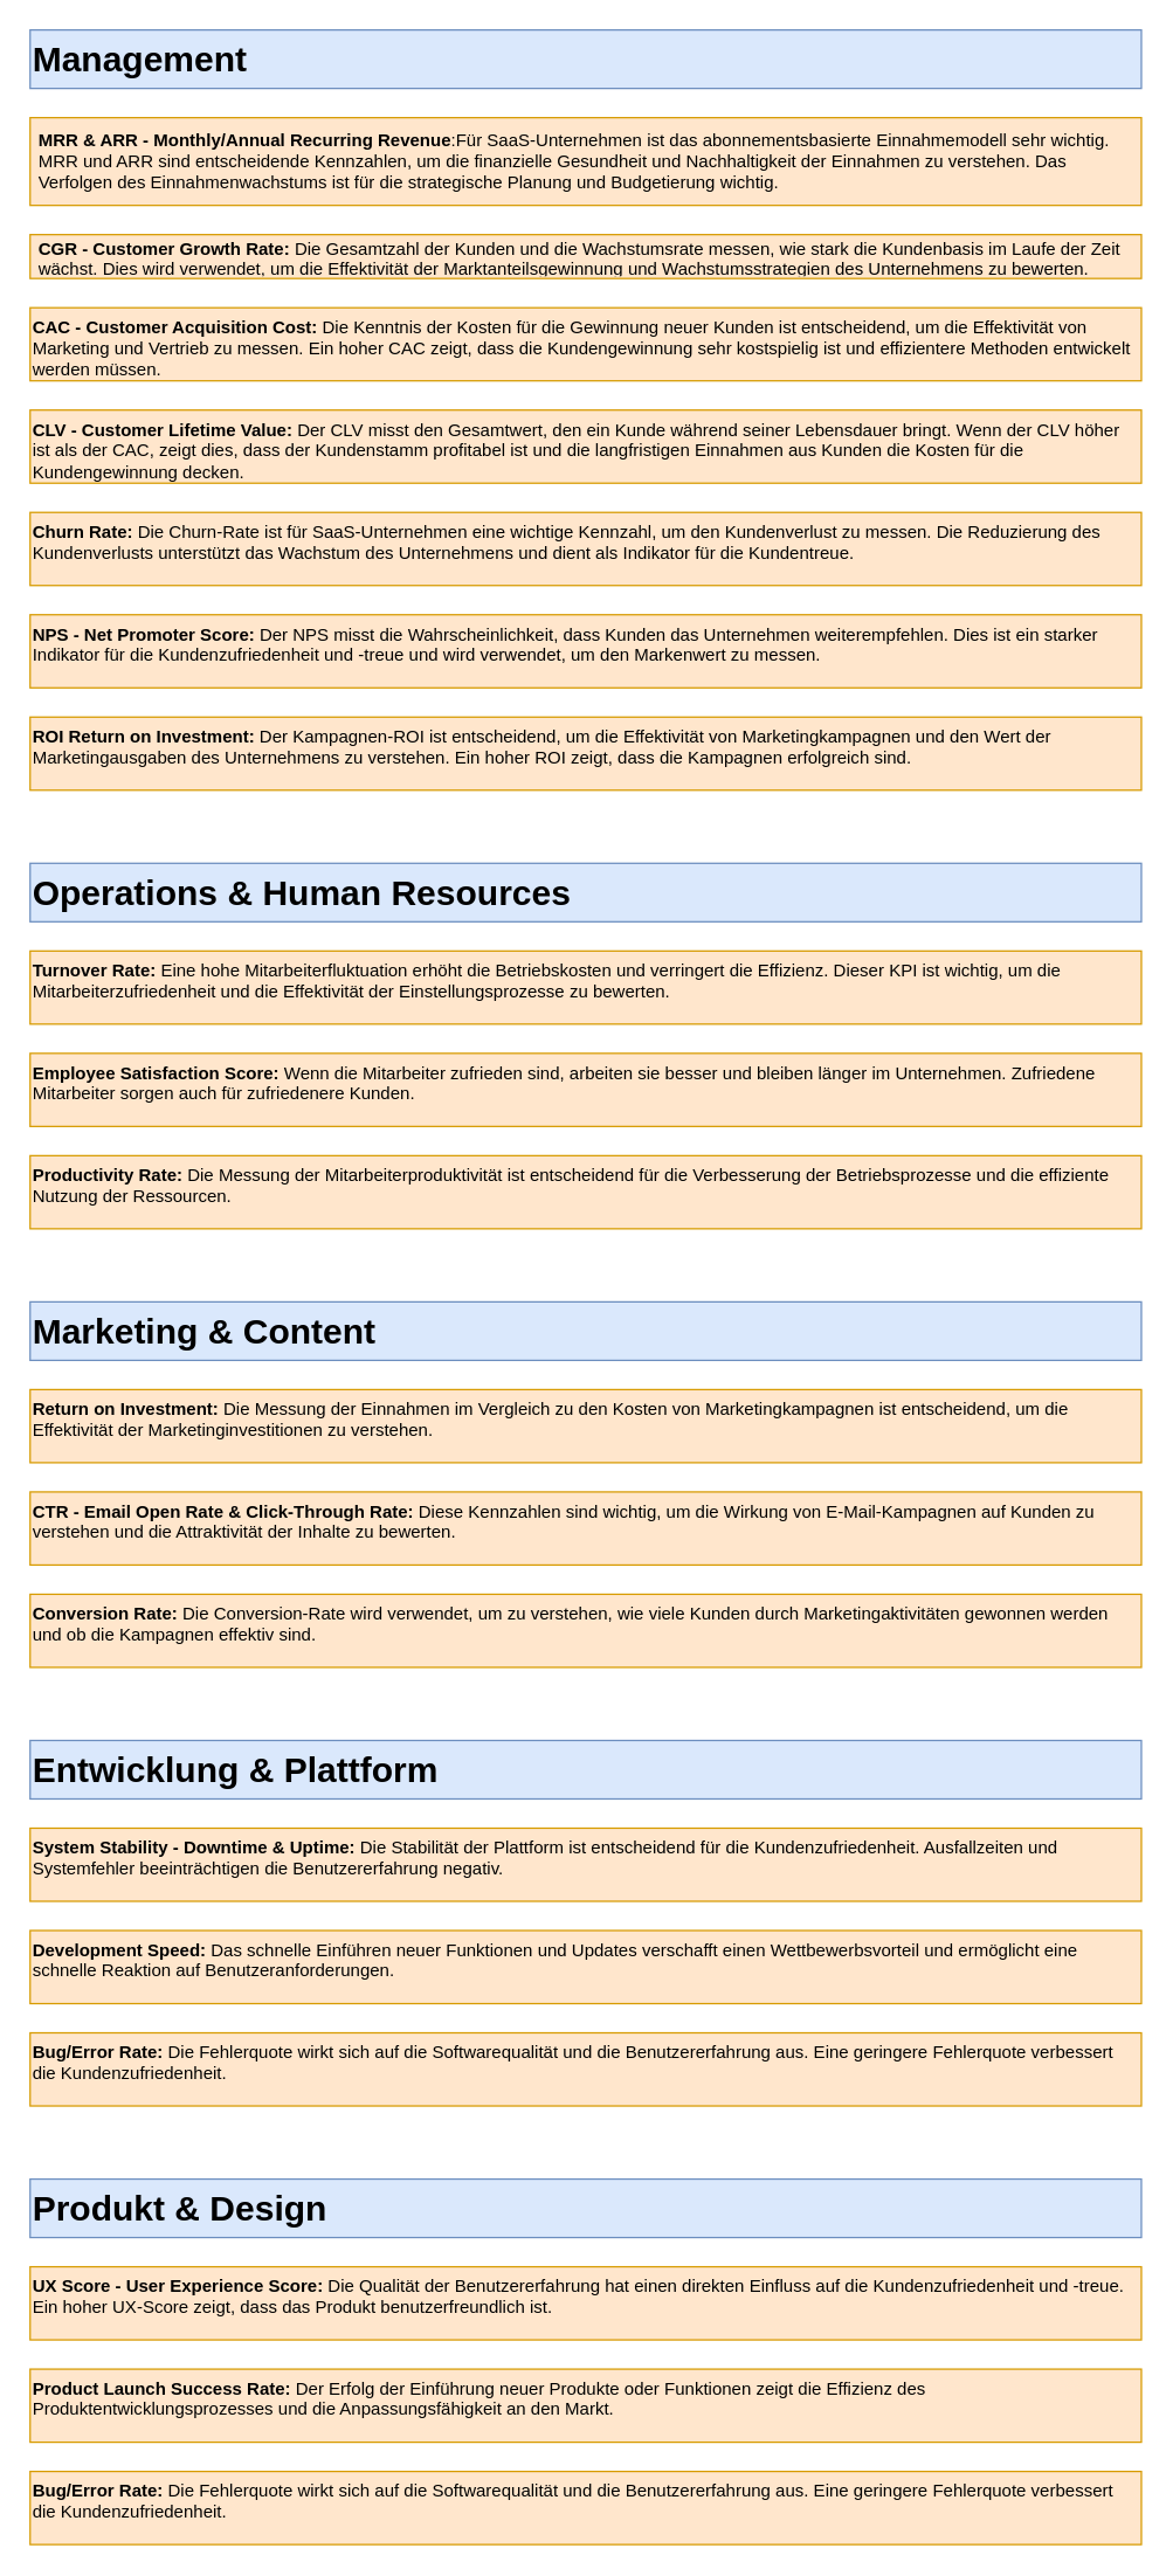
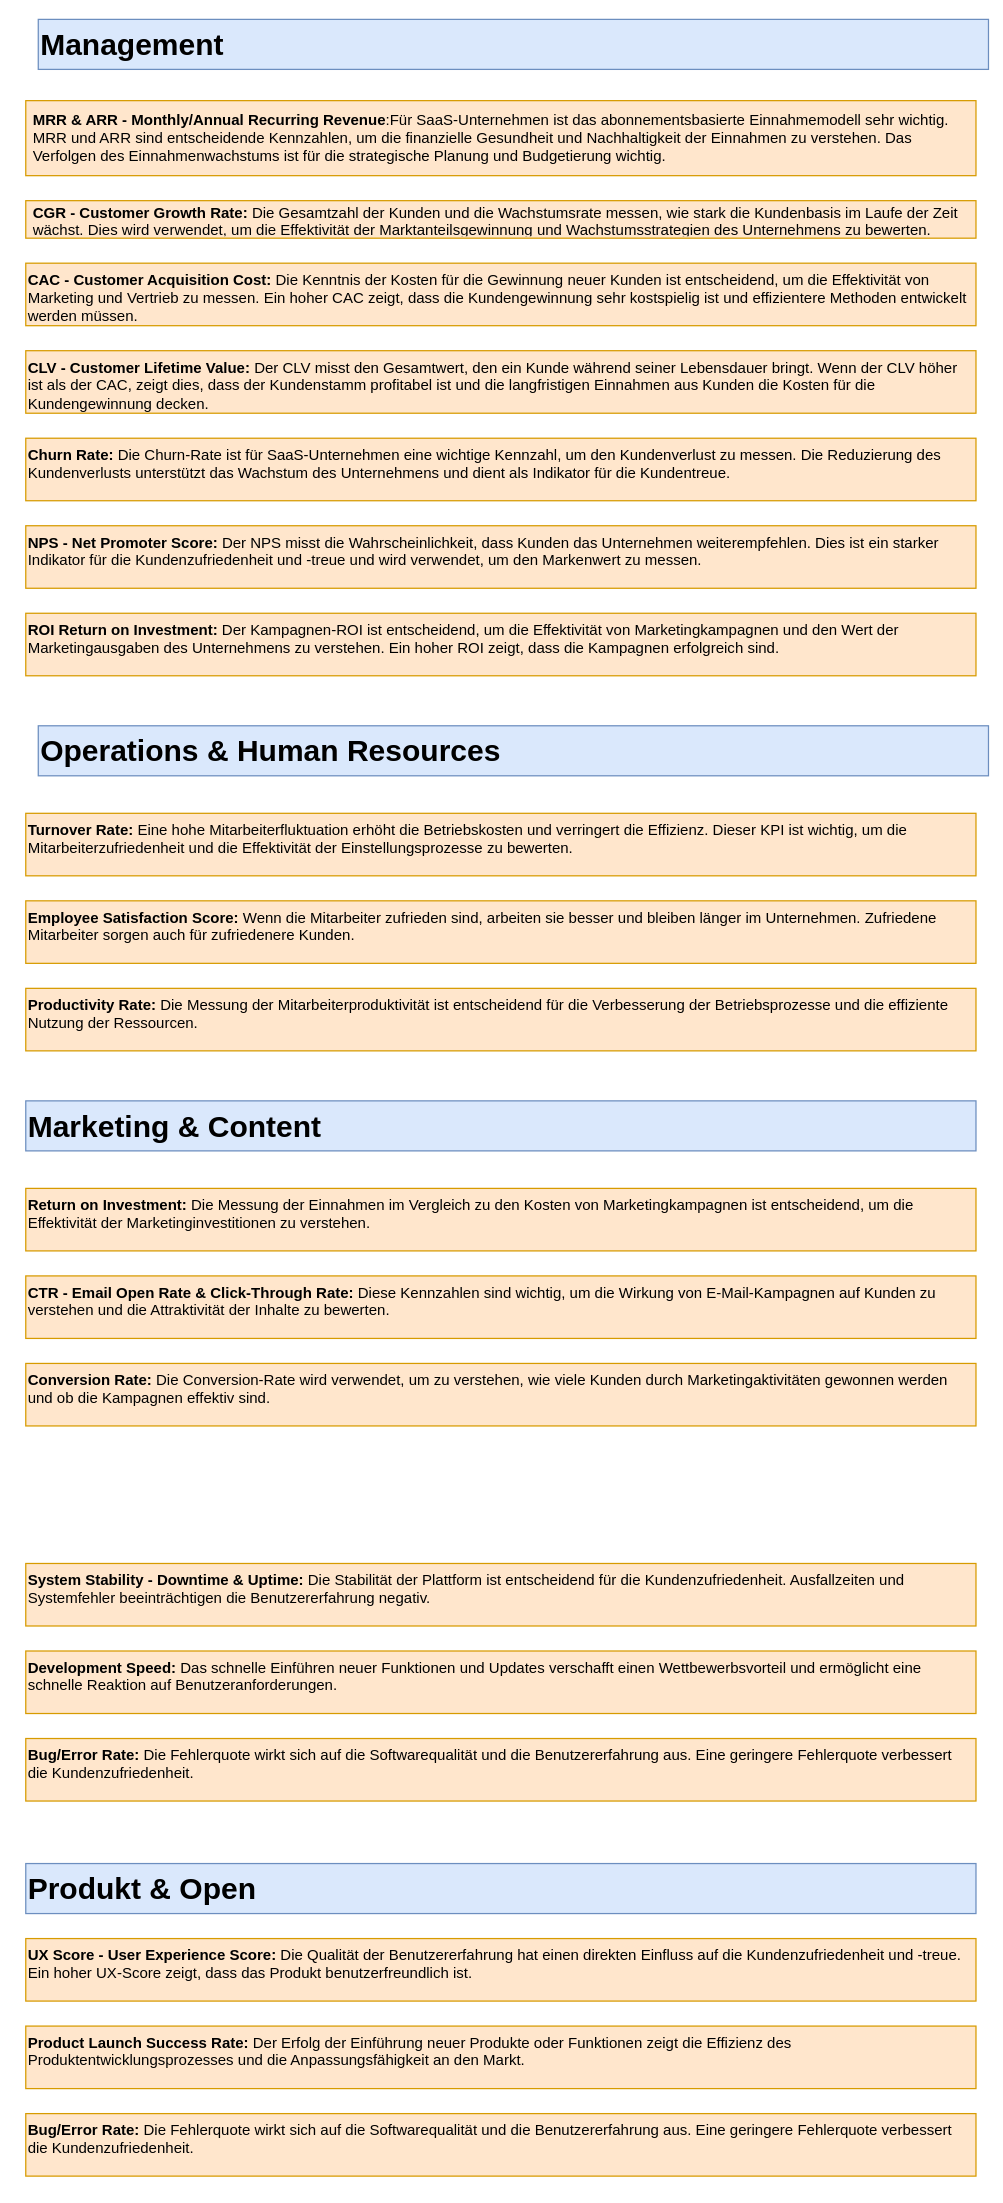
- <mxCell id="2" value="&lt;div style=&quot;&quot;&gt;&lt;span style=&quot;background-color: initial;&quot;&gt;&lt;font style=&quot;font-size: 24px;&quot;&gt;&lt;b style=&quot;&quot;&gt;Management&lt;/b&gt;&lt;/font&gt;&lt;/span&gt;&lt;/div&gt;" style="text;whiteSpace=wrap;html=1;fillColor=#dae8fc;strokeColor=#6c8ebf;align=left;" parent="1" vertex="1"><mxGeometry x="20" y="20" width="760" height="40" as="geometry" /></mxCell>
+ <mxCell id="2" value="&lt;div style=&quot;&quot;&gt;&lt;span style=&quot;background-color: initial;&quot;&gt;&lt;font style=&quot;font-size: 24px;&quot;&gt;&lt;b style=&quot;&quot;&gt;Management&lt;/b&gt;&lt;/font&gt;&lt;/span&gt;&lt;/div&gt;" style="text;whiteSpace=wrap;html=1;fillColor=#dae8fc;strokeColor=#6c8ebf;align=left;" parent="1" vertex="1"><mxGeometry x="30" y="15" width="760" height="40" as="geometry" /></mxCell>
- <mxCell id="10" value="&lt;div style=&quot;&quot;&gt;&lt;div&gt;&lt;b&gt;&lt;font style=&quot;font-size: 24px;&quot;&gt;Operations &amp;amp;&amp;nbsp;Human Resources&lt;/font&gt;&lt;/b&gt;&lt;/div&gt;&lt;div&gt;&lt;b&gt;&lt;br&gt;&lt;/b&gt;&lt;/div&gt;&lt;div&gt;&lt;ul&gt;&lt;/ul&gt;&lt;/div&gt;&lt;/div&gt;" style="text;whiteSpace=wrap;html=1;fillColor=#dae8fc;strokeColor=#6c8ebf;align=left;" vertex="1" parent="1"><mxGeometry x="20" y="590" width="760" height="40" as="geometry" /></mxCell>
+ <mxCell id="10" value="&lt;div style=&quot;&quot;&gt;&lt;div&gt;&lt;b&gt;&lt;font style=&quot;font-size: 24px;&quot;&gt;Operations &amp;amp;&amp;nbsp;Human Resources&lt;/font&gt;&lt;/b&gt;&lt;/div&gt;&lt;div&gt;&lt;b&gt;&lt;br&gt;&lt;/b&gt;&lt;/div&gt;&lt;div&gt;&lt;ul&gt;&lt;/ul&gt;&lt;/div&gt;&lt;/div&gt;" style="text;whiteSpace=wrap;html=1;fillColor=#dae8fc;strokeColor=#6c8ebf;align=left;" vertex="1" parent="1"><mxGeometry x="30" y="580" width="760" height="40" as="geometry" /></mxCell>
- <mxCell id="14" value="&lt;div style=&quot;&quot;&gt;&lt;div&gt;&lt;span style=&quot;background-color: initial;&quot;&gt;&lt;font style=&quot;font-size: 24px;&quot;&gt;&lt;b&gt;Marketing &amp;amp; Content&lt;/b&gt;&lt;/font&gt;&lt;/span&gt;&lt;/div&gt;&lt;div&gt;&lt;b&gt;&lt;br&gt;&lt;/b&gt;&lt;/div&gt;&lt;div&gt;&lt;ul&gt;&lt;/ul&gt;&lt;/div&gt;&lt;/div&gt;" style="text;whiteSpace=wrap;html=1;fillColor=#dae8fc;strokeColor=#6c8ebf;align=left;" vertex="1" parent="1"><mxGeometry x="20" y="890" width="760" height="40" as="geometry" /></mxCell>
+ <mxCell id="14" value="&lt;div style=&quot;&quot;&gt;&lt;div&gt;&lt;span style=&quot;background-color: initial;&quot;&gt;&lt;font style=&quot;font-size: 24px;&quot;&gt;&lt;b&gt;Marketing &amp;amp; Content&lt;/b&gt;&lt;/font&gt;&lt;/span&gt;&lt;/div&gt;&lt;div&gt;&lt;b&gt;&lt;br&gt;&lt;/b&gt;&lt;/div&gt;&lt;div&gt;&lt;ul&gt;&lt;/ul&gt;&lt;/div&gt;&lt;/div&gt;" style="text;whiteSpace=wrap;html=1;fillColor=#dae8fc;strokeColor=#6c8ebf;align=left;" vertex="1" parent="1"><mxGeometry x="20" y="880" width="760" height="40" as="geometry" /></mxCell>
- <mxCell id="18" value="&lt;div style=&quot;&quot;&gt;&lt;div&gt;&lt;b&gt;&lt;font style=&quot;font-size: 24px;&quot;&gt;Entwicklung &amp;amp; Plattform&lt;/font&gt;&lt;/b&gt;&lt;/div&gt;&lt;div&gt;&lt;ul&gt;&lt;/ul&gt;&lt;/div&gt;&lt;/div&gt;" style="text;whiteSpace=wrap;html=1;fillColor=#dae8fc;strokeColor=#6c8ebf;align=left;" vertex="1" parent="1"><mxGeometry x="20" y="1190" width="760" height="40" as="geometry" /></mxCell>
- <mxCell id="22" value="&lt;div style=&quot;&quot;&gt;&lt;div&gt;&lt;b&gt;&lt;font style=&quot;font-size: 24px;&quot;&gt;Produkt &amp;amp; Design&lt;/font&gt;&lt;/b&gt;&lt;/div&gt;&lt;div&gt;&lt;ul&gt;&lt;/ul&gt;&lt;/div&gt;&lt;/div&gt;" style="text;whiteSpace=wrap;html=1;fillColor=#dae8fc;strokeColor=#6c8ebf;align=left;" vertex="1" parent="1"><mxGeometry x="20" y="1490" width="760" height="40" as="geometry" /></mxCell>
+ <mxCell id="22" value="&lt;div style=&quot;&quot;&gt;&lt;div&gt;&lt;b&gt;&lt;font style=&quot;font-size: 24px;&quot;&gt;Produkt &amp;amp; Open&lt;/font&gt;&lt;/b&gt;&lt;/div&gt;&lt;div&gt;&lt;ul&gt;&lt;/ul&gt;&lt;/div&gt;&lt;/div&gt;" style="text;whiteSpace=wrap;html=1;fillColor=#dae8fc;strokeColor=#6c8ebf;align=left;" vertex="1" parent="1"><mxGeometry x="20" y="1490" width="760" height="40" as="geometry" /></mxCell>
